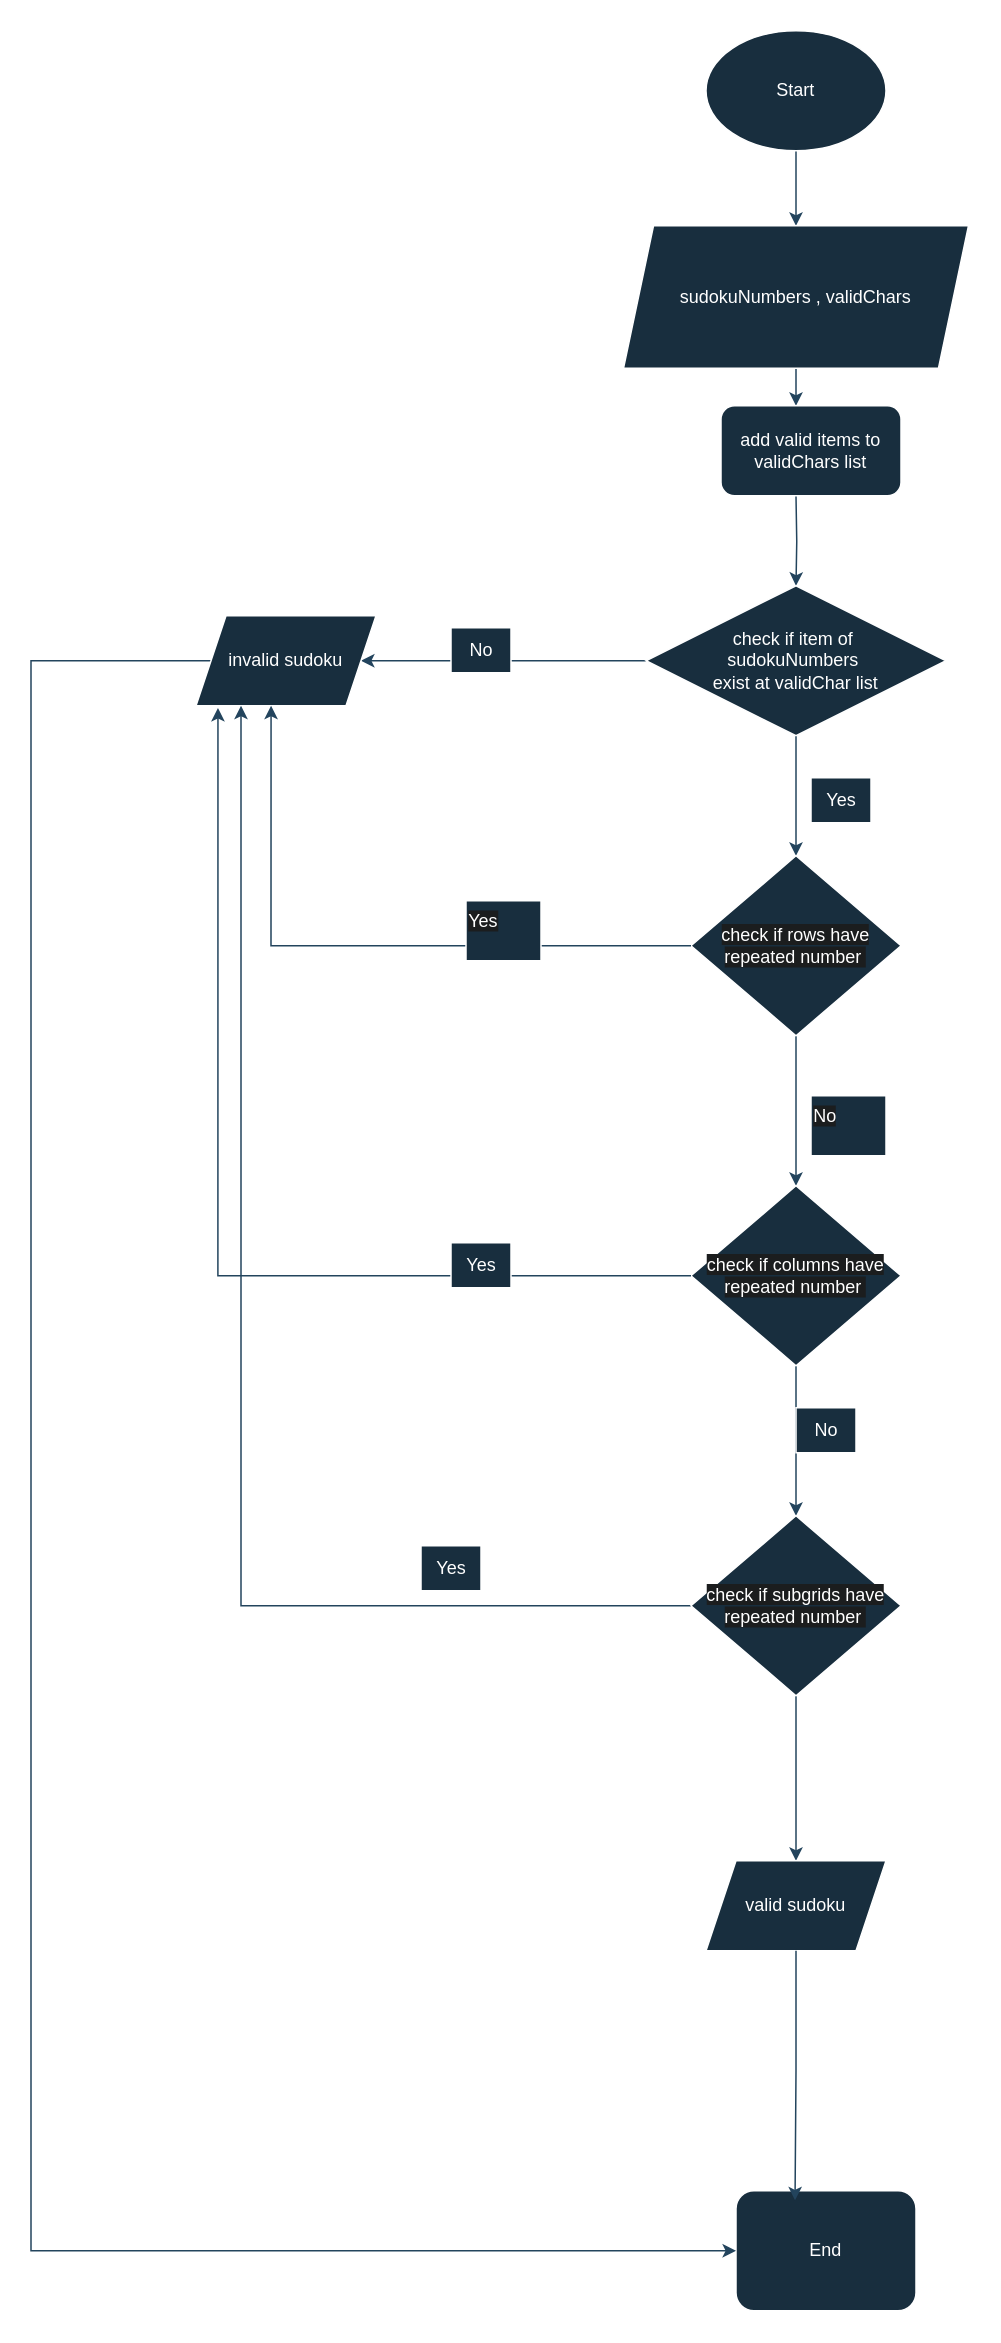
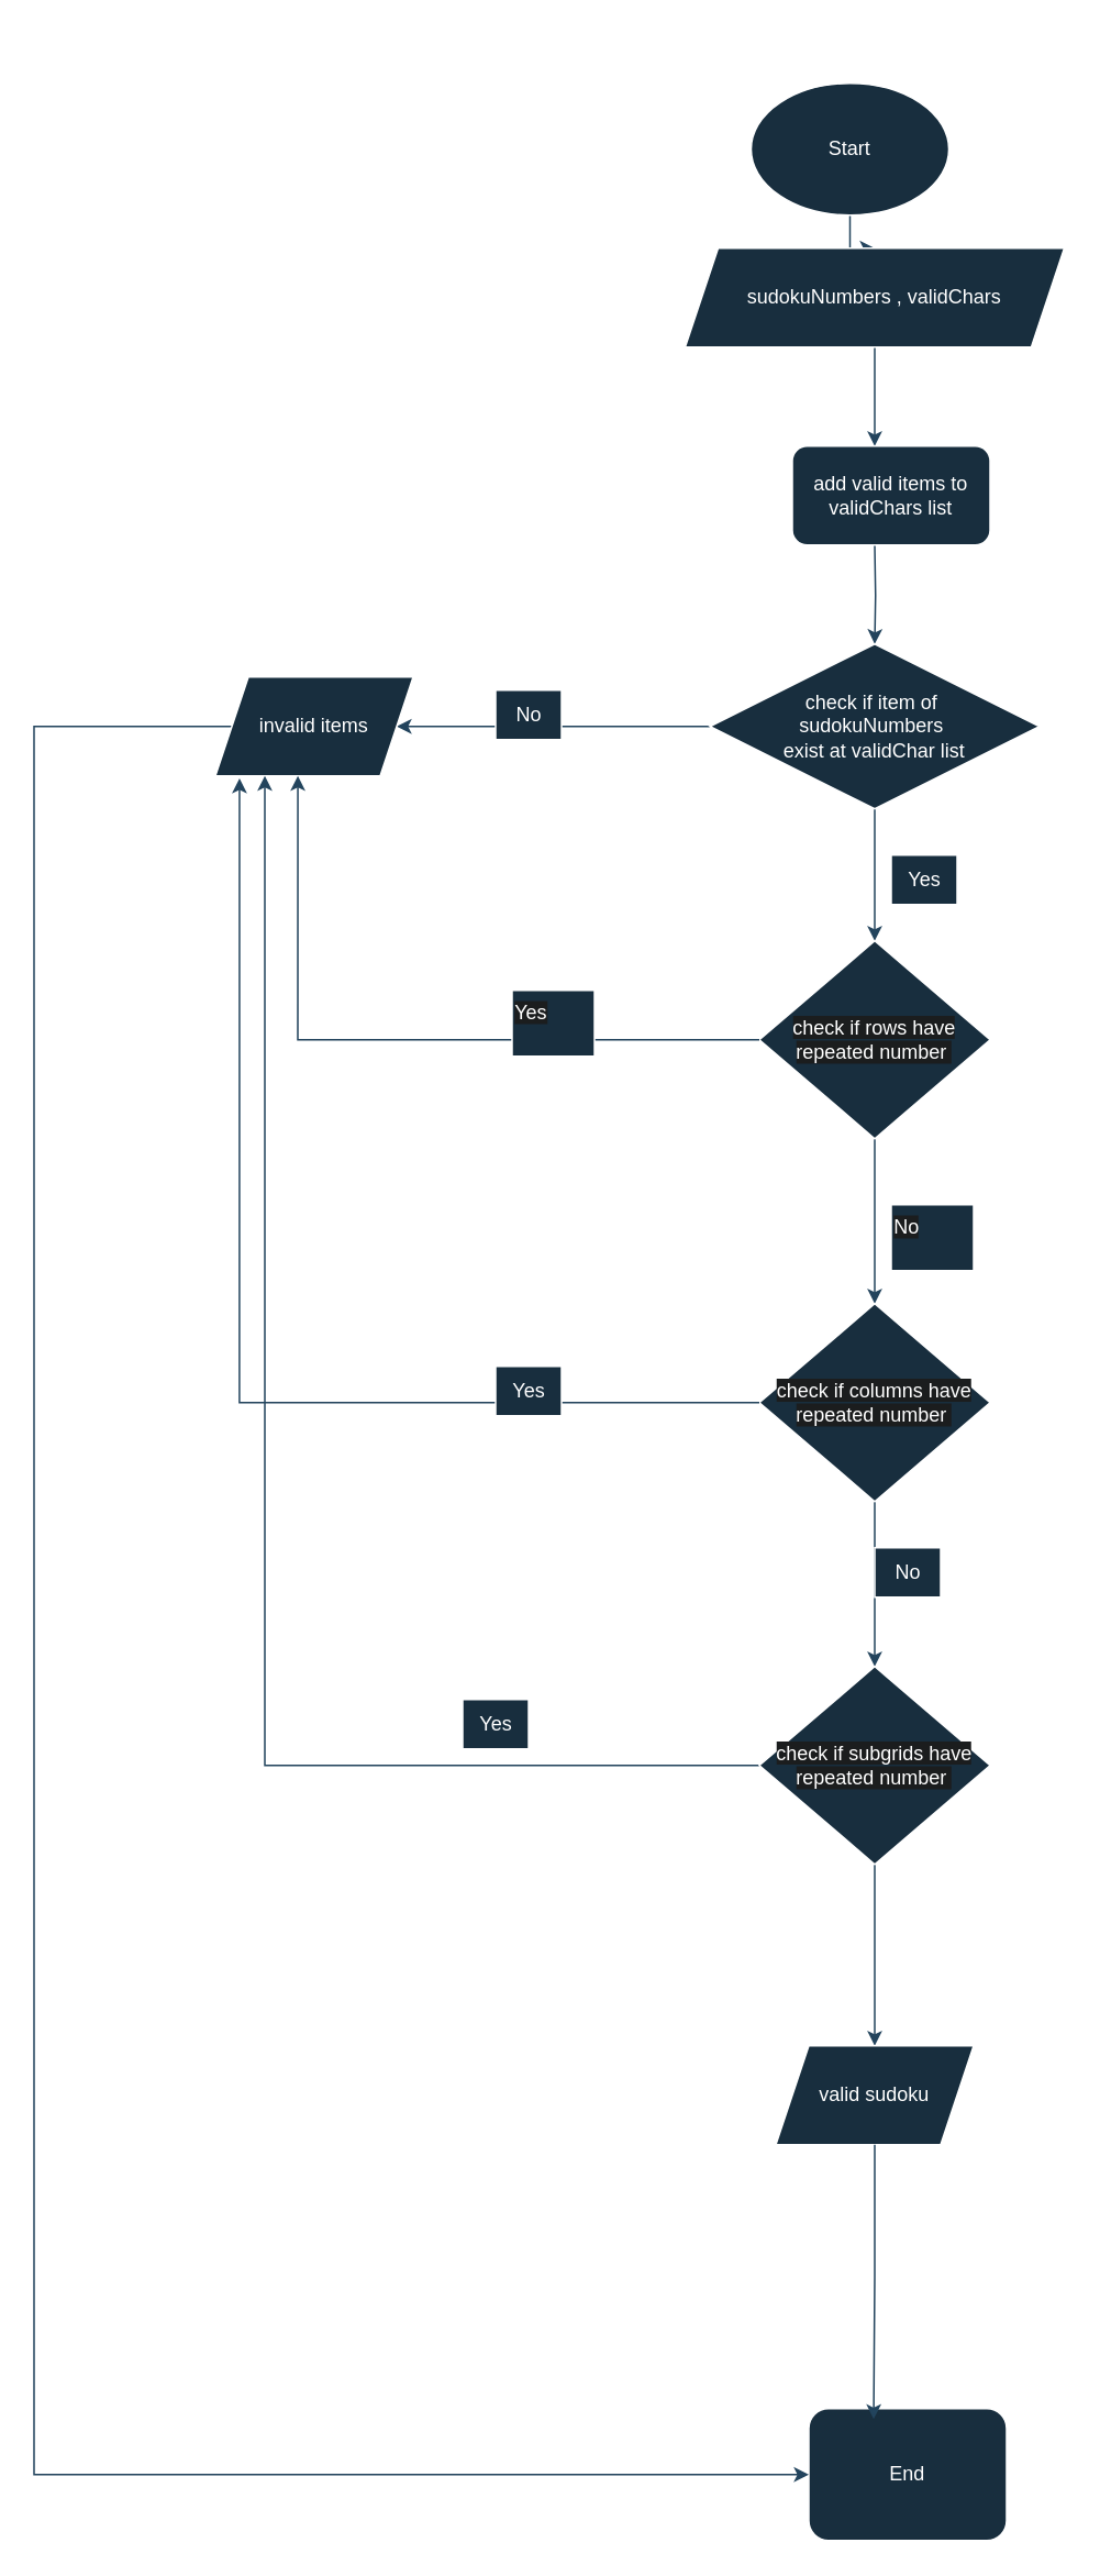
- <mxCell id="3" value="Start" style="ellipse;whiteSpace=wrap;html=1;fillColor=#182E3E;fontColor=#FFFFFF;strokeColor=#FFFFFF;labelBackgroundColor=none;" parent="1" vertex="1"><mxGeometry x="470" y="20" width="120" height="80" as="geometry" /></mxCell>
+ <mxCell id="3" value="Start" style="ellipse;whiteSpace=wrap;html=1;fillColor=#182E3E;fontColor=#FFFFFF;strokeColor=#FFFFFF;labelBackgroundColor=none;" parent="1" vertex="1"><mxGeometry x="455" y="50" width="120" height="80" as="geometry" /></mxCell>
- <mxCell id="5" value="sudokuNumbers ,&amp;nbsp;validChars" style="shape=parallelogram;perimeter=parallelogramPerimeter;whiteSpace=wrap;html=1;fixedSize=1;fillColor=#182E3E;fontColor=#FFFFFF;strokeColor=#FFFFFF;labelBackgroundColor=none;" parent="1" vertex="1"><mxGeometry x="415" y="150" width="230" height="95" as="geometry" /></mxCell>
+ <mxCell id="5" value="sudokuNumbers ,&amp;nbsp;validChars" style="shape=parallelogram;perimeter=parallelogramPerimeter;whiteSpace=wrap;html=1;fixedSize=1;fillColor=#182E3E;fontColor=#FFFFFF;strokeColor=#FFFFFF;labelBackgroundColor=none;" parent="1" vertex="1"><mxGeometry x="415" y="150" width="230" height="60" as="geometry" /></mxCell>
- <mxCell id="13" value="invalid&amp;nbsp;sudoku" style="shape=parallelogram;perimeter=parallelogramPerimeter;whiteSpace=wrap;html=1;fixedSize=1;fillColor=#182E3E;fontColor=#FFFFFF;strokeColor=#FFFFFF;labelBackgroundColor=none;" parent="1" vertex="1"><mxGeometry x="130" y="410" width="120" height="60" as="geometry" /></mxCell>
+ <mxCell id="13" value="invalid&amp;nbsp;items" style="shape=parallelogram;perimeter=parallelogramPerimeter;whiteSpace=wrap;html=1;fixedSize=1;fillColor=#182E3E;fontColor=#FFFFFF;strokeColor=#FFFFFF;labelBackgroundColor=none;" parent="1" vertex="1"><mxGeometry x="130" y="410" width="120" height="60" as="geometry" /></mxCell>
